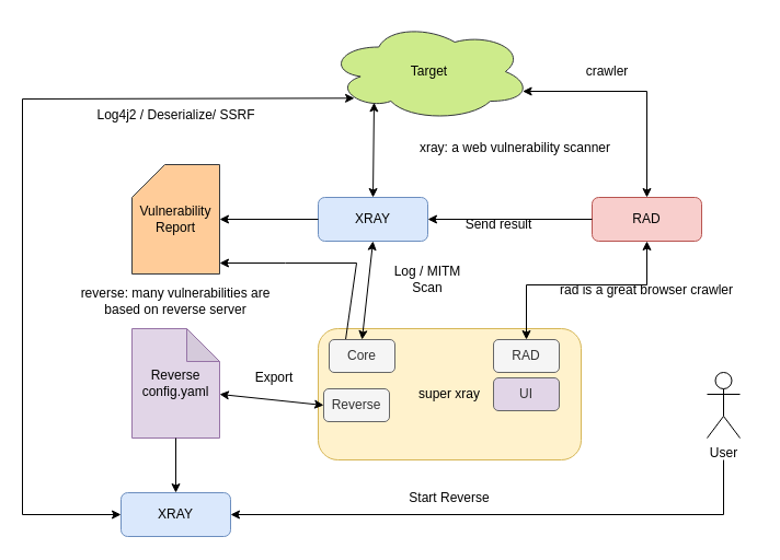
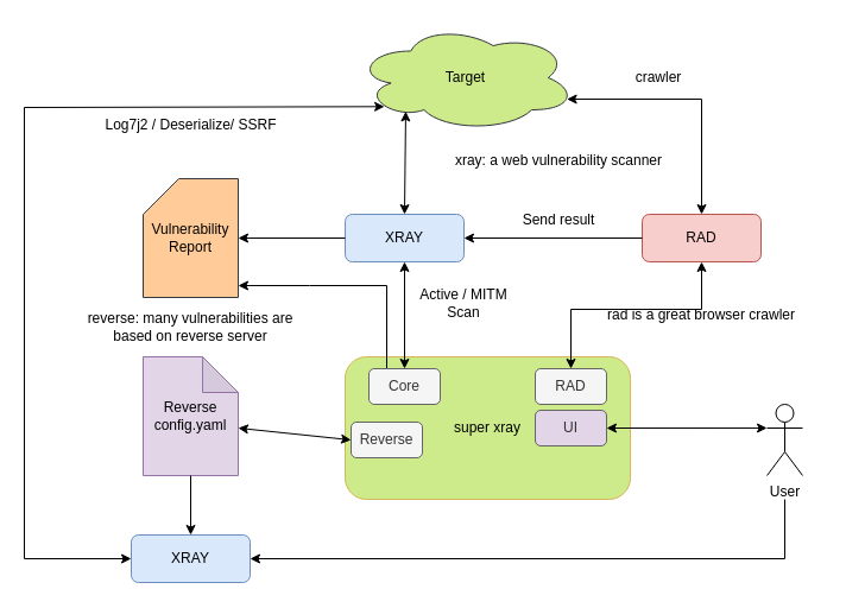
- <mxCell id="26" value="Log4j2 / Deserialize/ SSRF" style="text;html=1;strokeColor=none;fillColor=none;align=center;verticalAlign=middle;whiteSpace=wrap;rounded=0;" vertex="1" parent="1"><mxGeometry x="77.5" y="90" width="165" height="30" as="geometry" /></mxCell>
+ <mxCell id="26" value="Log7j2 / Deserialize/ SSRF" style="text;html=1;strokeColor=none;fillColor=none;align=center;verticalAlign=middle;whiteSpace=wrap;rounded=0;" vertex="1" parent="1"><mxGeometry x="77.5" y="90" width="165" height="30" as="geometry" /></mxCell>
- <mxCell id="33" value="Send result" style="text;html=1;strokeColor=none;fillColor=none;align=center;verticalAlign=middle;whiteSpace=wrap;rounded=0;" vertex="1" parent="1"><mxGeometry x="415" y="190" width="80" height="30" as="geometry" /></mxCell>
+ <mxCell id="33" value="Send result" style="text;html=1;strokeColor=none;fillColor=none;align=center;verticalAlign=middle;whiteSpace=wrap;rounded=0;" vertex="1" parent="1"><mxGeometry x="430" y="170" width="80" height="30" as="geometry" /></mxCell>
- <mxCell id="34" value="Log / MITM Scan" style="text;html=1;strokeColor=none;fillColor=none;align=center;verticalAlign=middle;whiteSpace=wrap;rounded=0;" vertex="1" parent="1"><mxGeometry x="350" y="240" width="80" height="30" as="geometry" /></mxCell>
+ <mxCell id="34" value="Active / MITM Scan" style="text;html=1;strokeColor=none;fillColor=none;align=center;verticalAlign=middle;whiteSpace=wrap;rounded=0;" vertex="1" parent="1"><mxGeometry x="350" y="240" width="80" height="30" as="geometry" /></mxCell>
- <mxCell id="31" value="Core" style="rounded=1;whiteSpace=wrap;html=1;fillColor=#f5f5f5;strokeColor=#666666;fontColor=#333333;" vertex="1" parent="1"><mxGeometry x="300" y="310" width="60" height="30" as="geometry" /></mxCell>
+ <mxCell id="31" value="Core" style="rounded=1;whiteSpace=wrap;html=1;fillColor=#f5f5f5;strokeColor=#666666;fontColor=#333333;" vertex="1" parent="1"><mxGeometry x="310" y="310" width="60" height="30" as="geometry" /></mxCell>
- <mxCell id="27" value="Export" style="text;html=1;strokeColor=none;fillColor=none;align=center;verticalAlign=middle;whiteSpace=wrap;rounded=0;" vertex="1" parent="1"><mxGeometry x="220" y="330" width="60" height="30" as="geometry" /></mxCell>
+ <mxCell id="6" value="" style="endArrow=classic;startArrow=classic;html=1;rounded=0;entryX=0;entryY=0.333;entryDx=0;entryDy=0;entryPerimeter=0;" edge="1" parent="1" source="22" target="5"><mxGeometry width="50" height="50" relative="1" as="geometry"><mxPoint x="560" y="380" as="sourcePoint" /><mxPoint x="610" y="330" as="targetPoint" /></mxGeometry></mxCell>
- <mxCell id="3" value="super xray" style="rounded=1;whiteSpace=wrap;html=1;fillColor=#fff2cc;strokeColor=#d6b656;" vertex="1" parent="1"><mxGeometry x="290" y="300" width="240" height="120" as="geometry" /></mxCell>
+ <mxCell id="3" value="super xray" style="rounded=1;whiteSpace=wrap;html=1;fillColor=#cdeb8b;strokeColor=#d6b656;" vertex="1" parent="1"><mxGeometry x="290" y="300" width="240" height="120" as="geometry" /></mxCell>
- <mxCell id="12" value="Start Reverse" style="text;html=1;strokeColor=none;fillColor=none;align=center;verticalAlign=middle;whiteSpace=wrap;rounded=0;" vertex="1" parent="1"><mxGeometry x="360" y="440" width="100" height="30" as="geometry" /></mxCell>
